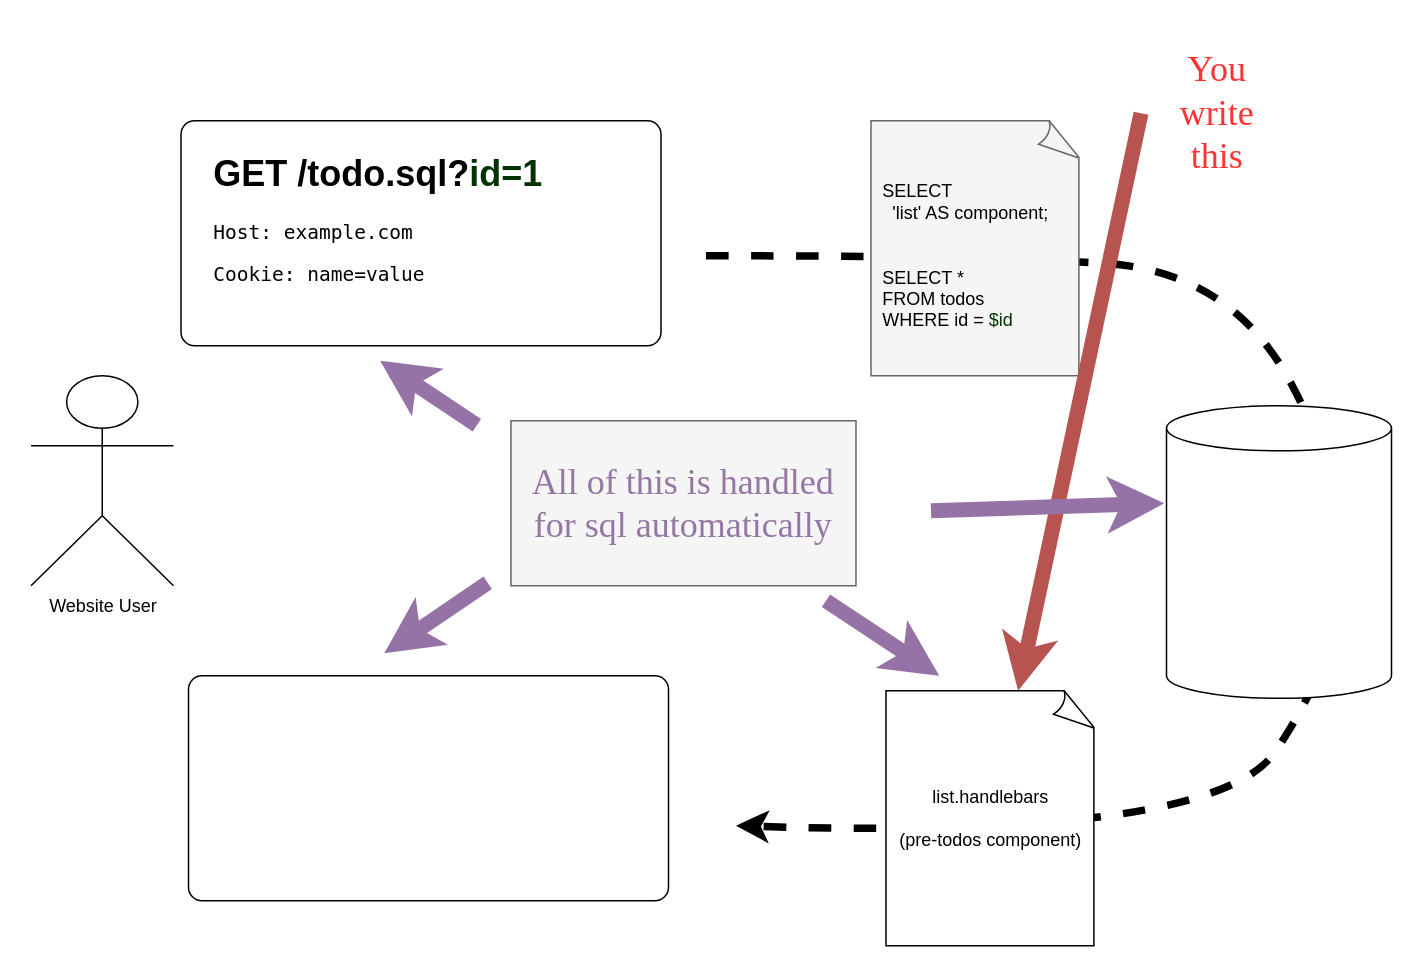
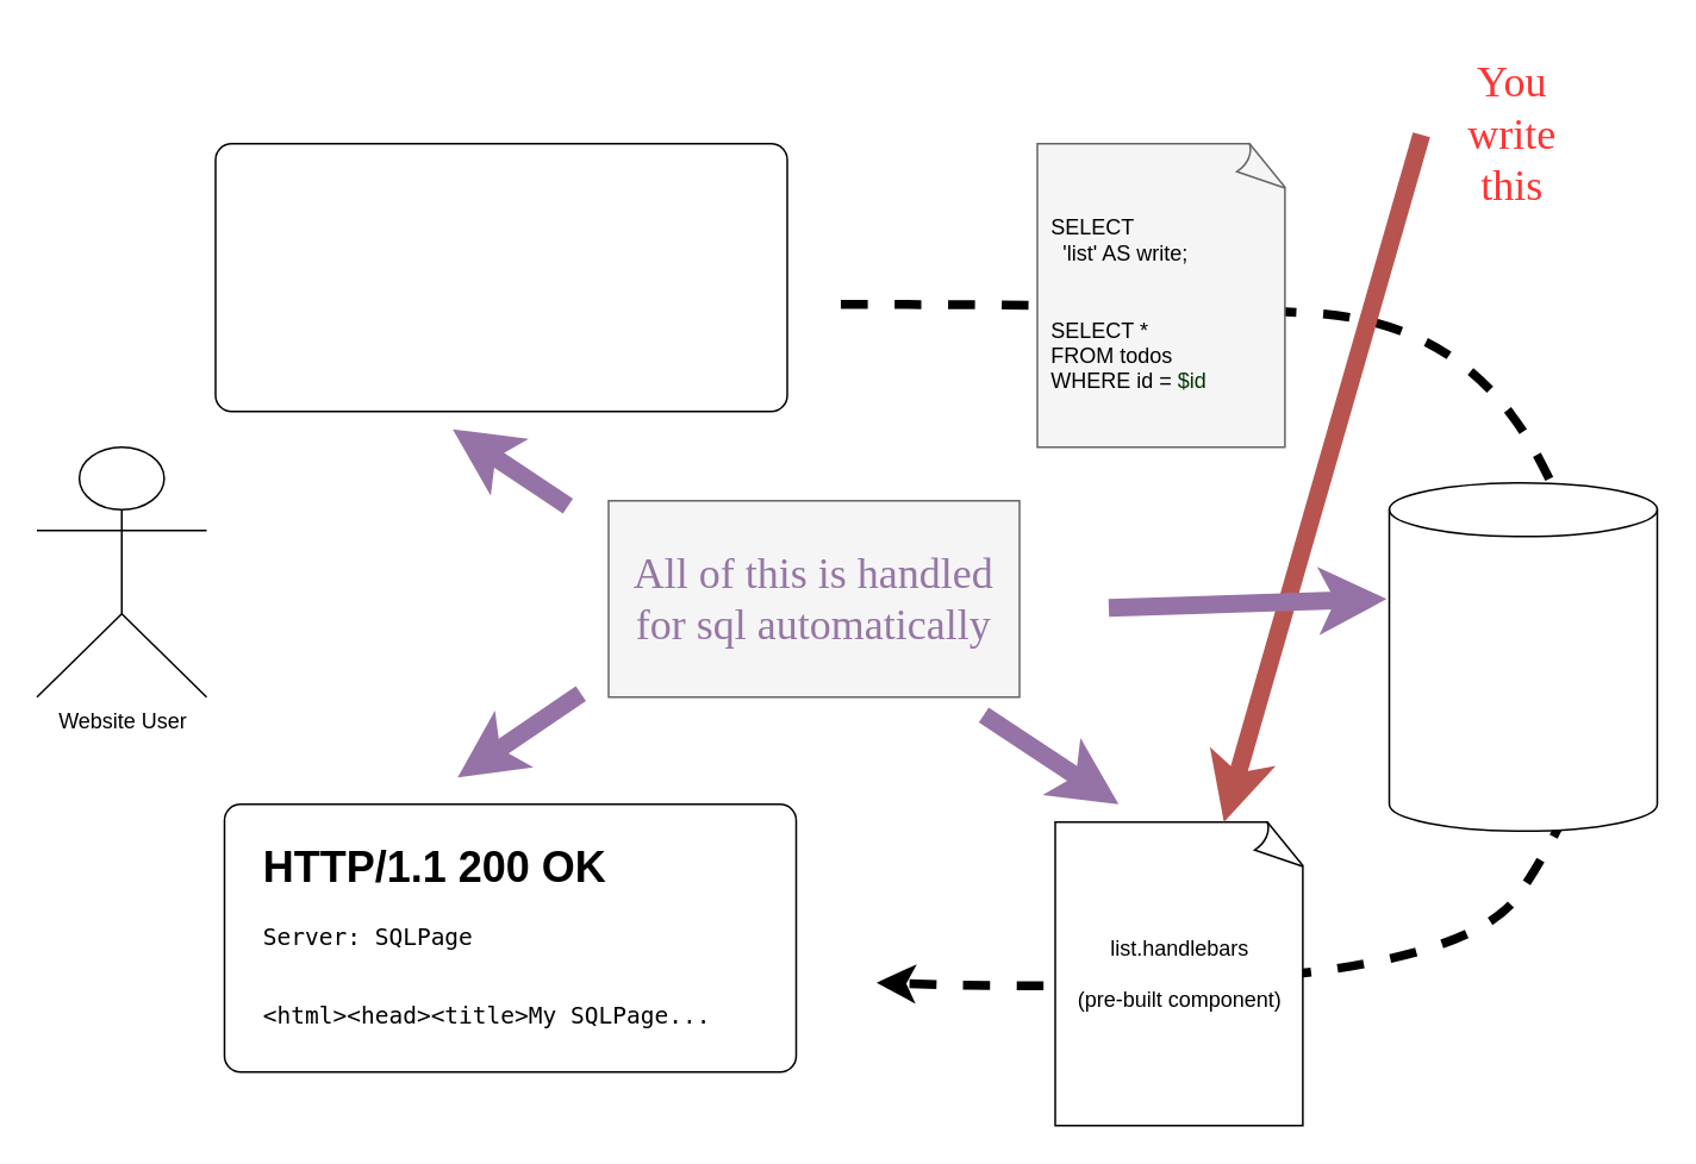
- <mxCell id="14" value="You write this" style="text;html=1;align=center;verticalAlign=middle;whiteSpace=wrap;rounded=0;fontFamily= Just Another Hand ;fontSource=https%3A%2F%2Ffonts.googleapis.com%2Fcss%3Ffamily%3D%2BJust%2BAnother%2BHand%2B;fontSize=24;fontColor=#FF3333;" vertex="1" parent="1"><mxGeometry x="765.5" y="20" width="90" height="110" as="geometry" /></mxCell>
+ <mxCell id="14" value="You write this" style="text;html=1;align=center;verticalAlign=middle;whiteSpace=wrap;rounded=0;fontFamily= Just Another Hand ;fontSource=https%3A%2F%2Ffonts.googleapis.com%2Fcss%3Ffamily%3D%2BJust%2BAnother%2BHand%2B;fontSize=24;fontColor=#FF3333;" vertex="1" parent="1"><mxGeometry x="800.5" y="20" width="90" height="110" as="geometry" /></mxCell>
- <mxCell id="3" value="&lt;h1 style=&quot;margin-top: 0px;&quot;&gt;GET /todo.sql?&lt;font color=&quot;#003300&quot;&gt;id=1&lt;/font&gt;&lt;br&gt;&lt;/h1&gt;&lt;pre style=&quot;font-size: 13px;&quot;&gt;&lt;font style=&quot;font-size: 13px;&quot;&gt;Host: example.com&lt;/font&gt;&lt;/pre&gt;&lt;pre style=&quot;font-size: 13px;&quot; data-signature=&quot;FRjGbP3zQQCt51JFaD0Ll1xKb2HQKZ0zWZPelzg69HE=&quot; class=&quot;brush: http notranslate&quot;&gt;&lt;font style=&quot;font-size: 13px;&quot;&gt;&lt;code&gt;&lt;span class=&quot;token header&quot;&gt;&lt;span class=&quot;token header-name keyword&quot;&gt;Cookie&lt;/span&gt;&lt;span class=&quot;token punctuation&quot;&gt;:&lt;/span&gt; &lt;span class=&quot;token header-value&quot;&gt;name=value&lt;/span&gt;&lt;/span&gt;&lt;/code&gt;&lt;/font&gt;&lt;/pre&gt;&lt;p&gt;&lt;/p&gt;" style="text;html=1;whiteSpace=wrap;overflow=hidden;rounded=0;" vertex="1" parent="1"><mxGeometry x="140" y="95" width="290" height="120" as="geometry" /></mxCell>
- <mxCell id="9" value="&lt;div&gt;SELECT&lt;/div&gt;&lt;div&gt;&amp;nbsp; 'list' AS component;&lt;br&gt;&lt;/div&gt;&lt;div&gt;&lt;br&gt;&lt;/div&gt;&lt;div&gt;&lt;br&gt;&lt;/div&gt;&lt;div&gt;SELECT *&lt;/div&gt;&lt;div&gt;FROM todos&lt;/div&gt;&lt;div&gt;WHERE id =&lt;font color=&quot;#003300&quot;&gt; $id&lt;br&gt;&lt;/font&gt;&lt;/div&gt;" style="text;html=1;align=left;verticalAlign=middle;whiteSpace=wrap;rounded=0;" vertex="1" parent="1"><mxGeometry x="586" y="100" width="140" height="140" as="geometry" /></mxCell>
+ <mxCell id="9" value="&lt;div&gt;SELECT&lt;/div&gt;&lt;div&gt;&amp;nbsp; 'list' AS write;&lt;br&gt;&lt;/div&gt;&lt;div&gt;&lt;br&gt;&lt;/div&gt;&lt;div&gt;&lt;br&gt;&lt;/div&gt;&lt;div&gt;SELECT *&lt;/div&gt;&lt;div&gt;FROM todos&lt;/div&gt;&lt;div&gt;WHERE id =&lt;font color=&quot;#003300&quot;&gt; $id&lt;br&gt;&lt;/font&gt;&lt;/div&gt;" style="text;html=1;align=left;verticalAlign=middle;whiteSpace=wrap;rounded=0;" vertex="1" parent="1"><mxGeometry x="586" y="100" width="140" height="140" as="geometry" /></mxCell>
+ <mxCell id="8" value="&lt;h1 style=&quot;margin-top: 0px;&quot;&gt;HTTP/1.1 200 OK&lt;br&gt;&lt;/h1&gt;&lt;pre style=&quot;font-size: 13px;&quot;&gt;&lt;font style=&quot;font-size: 13px;&quot;&gt;Server: SQLPage&lt;/font&gt;&lt;/pre&gt;&lt;pre style=&quot;font-size: 13px;&quot; data-signature=&quot;FRjGbP3zQQCt51JFaD0Ll1xKb2HQKZ0zWZPelzg69HE=&quot; class=&quot;brush: http notranslate&quot;&gt;&lt;font style=&quot;font-size: 13px;&quot;&gt;&lt;code&gt;&lt;span class=&quot;token header&quot;&gt;&lt;span class=&quot;token header-name keyword&quot;&gt;&lt;br&gt;&amp;lt;html&amp;gt;&amp;lt;head&amp;gt;&amp;lt;title&amp;gt;My SQLPage...&lt;br&gt;&lt;/span&gt;&lt;/span&gt;&lt;/code&gt;&lt;/font&gt;&lt;/pre&gt;&lt;p&gt;&lt;/p&gt;" style="text;html=1;whiteSpace=wrap;overflow=hidden;rounded=0;" vertex="1" parent="1"><mxGeometry x="145" y="465" width="290" height="120" as="geometry" /></mxCell>
- <mxCell id="10" value="&lt;div&gt;list.handlebars&lt;/div&gt;&lt;div&gt;&lt;br&gt;&lt;/div&gt;&lt;div&gt;(pre-todos component)&lt;br&gt;&lt;/div&gt;" style="whiteSpace=wrap;html=1;shape=mxgraph.basic.document" vertex="1" parent="1"><mxGeometry x="590" y="460" width="140" height="170" as="geometry" /></mxCell>
+ <mxCell id="10" value="&lt;div&gt;list.handlebars&lt;/div&gt;&lt;div&gt;&lt;br&gt;&lt;/div&gt;&lt;div&gt;(pre-built component)&lt;br&gt;&lt;/div&gt;" style="whiteSpace=wrap;html=1;shape=mxgraph.basic.document" vertex="1" parent="1"><mxGeometry x="590" y="460" width="140" height="170" as="geometry" /></mxCell>
